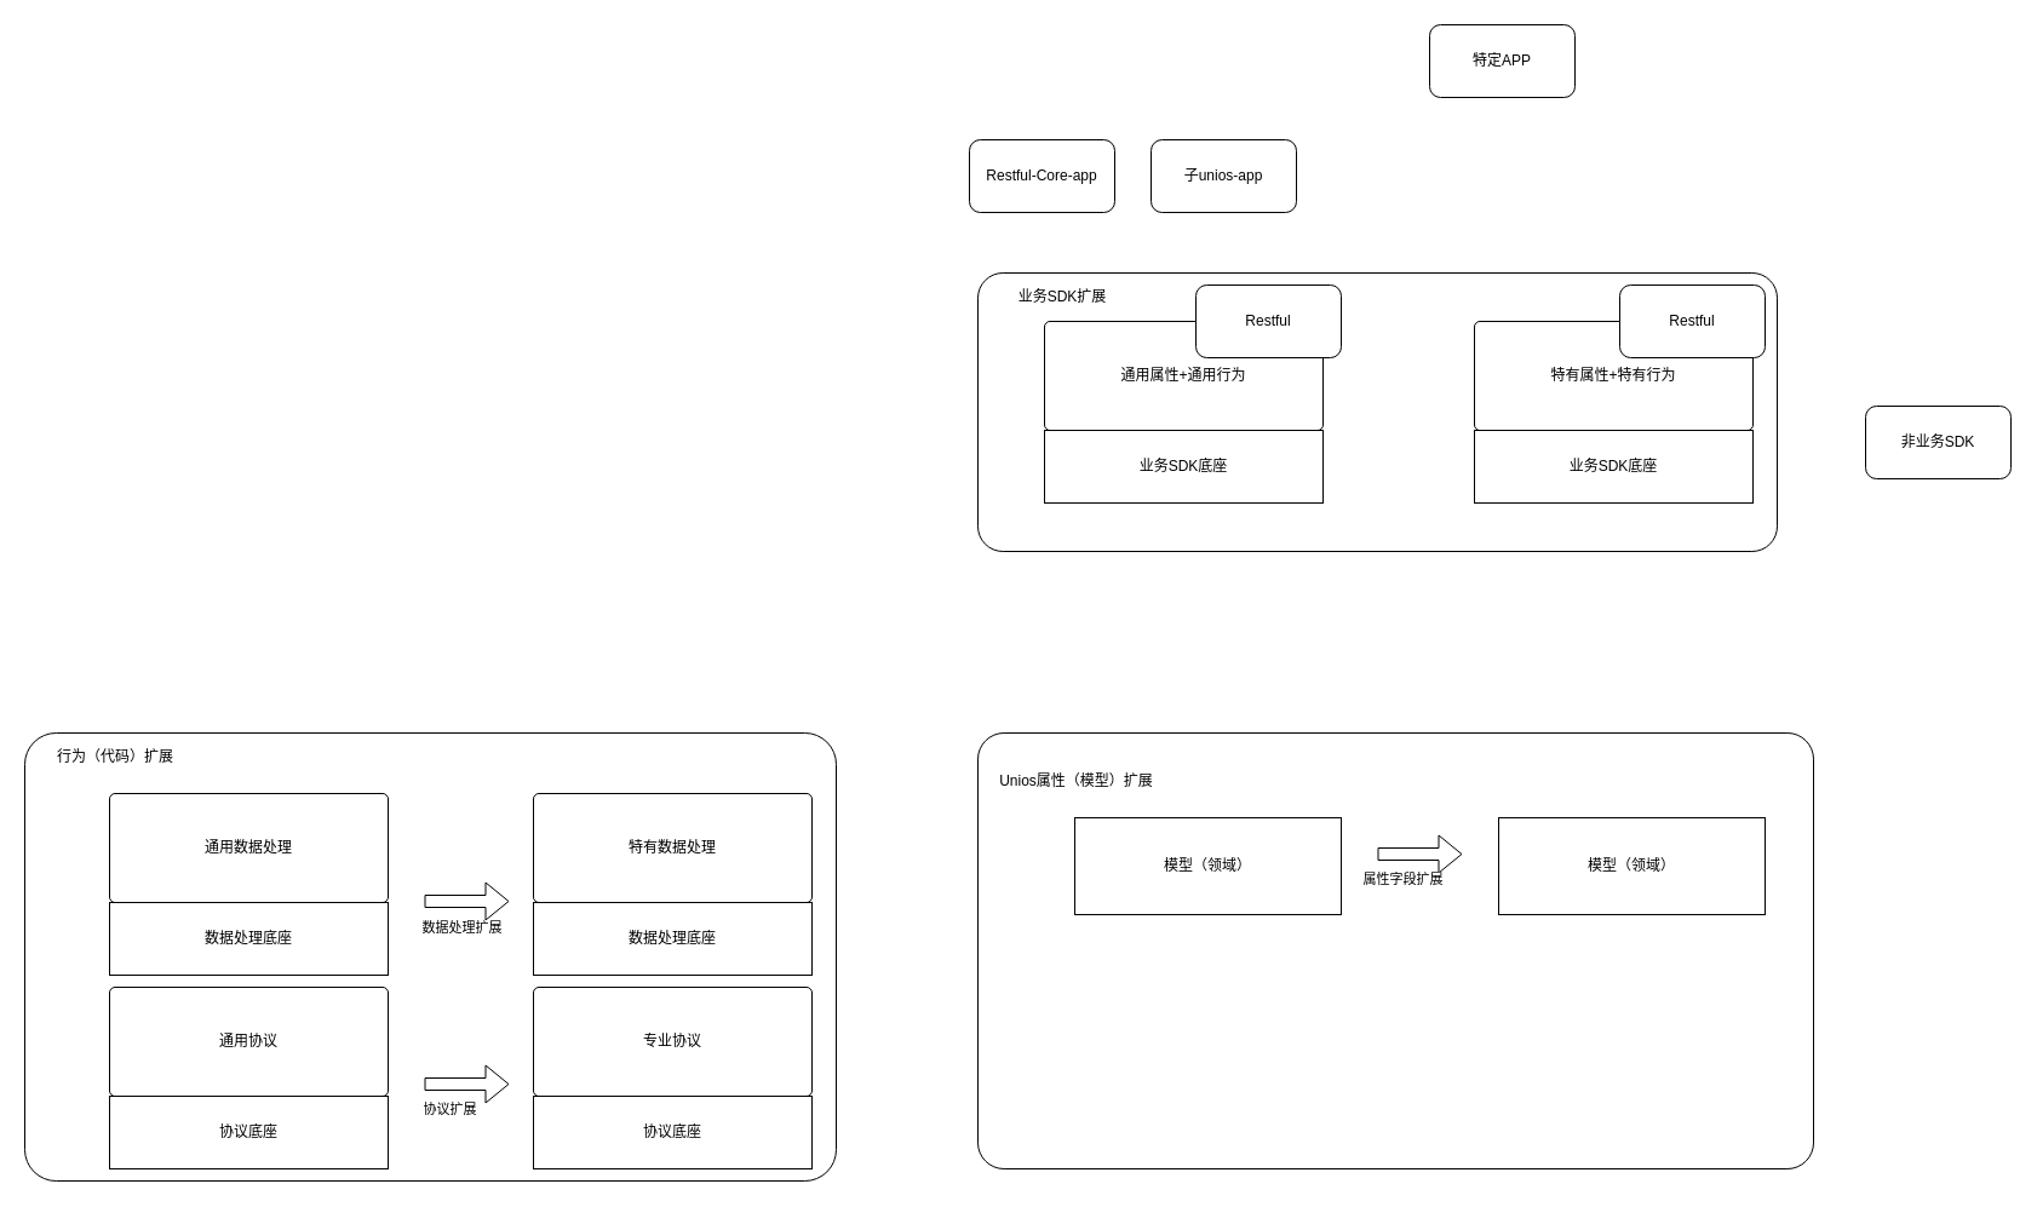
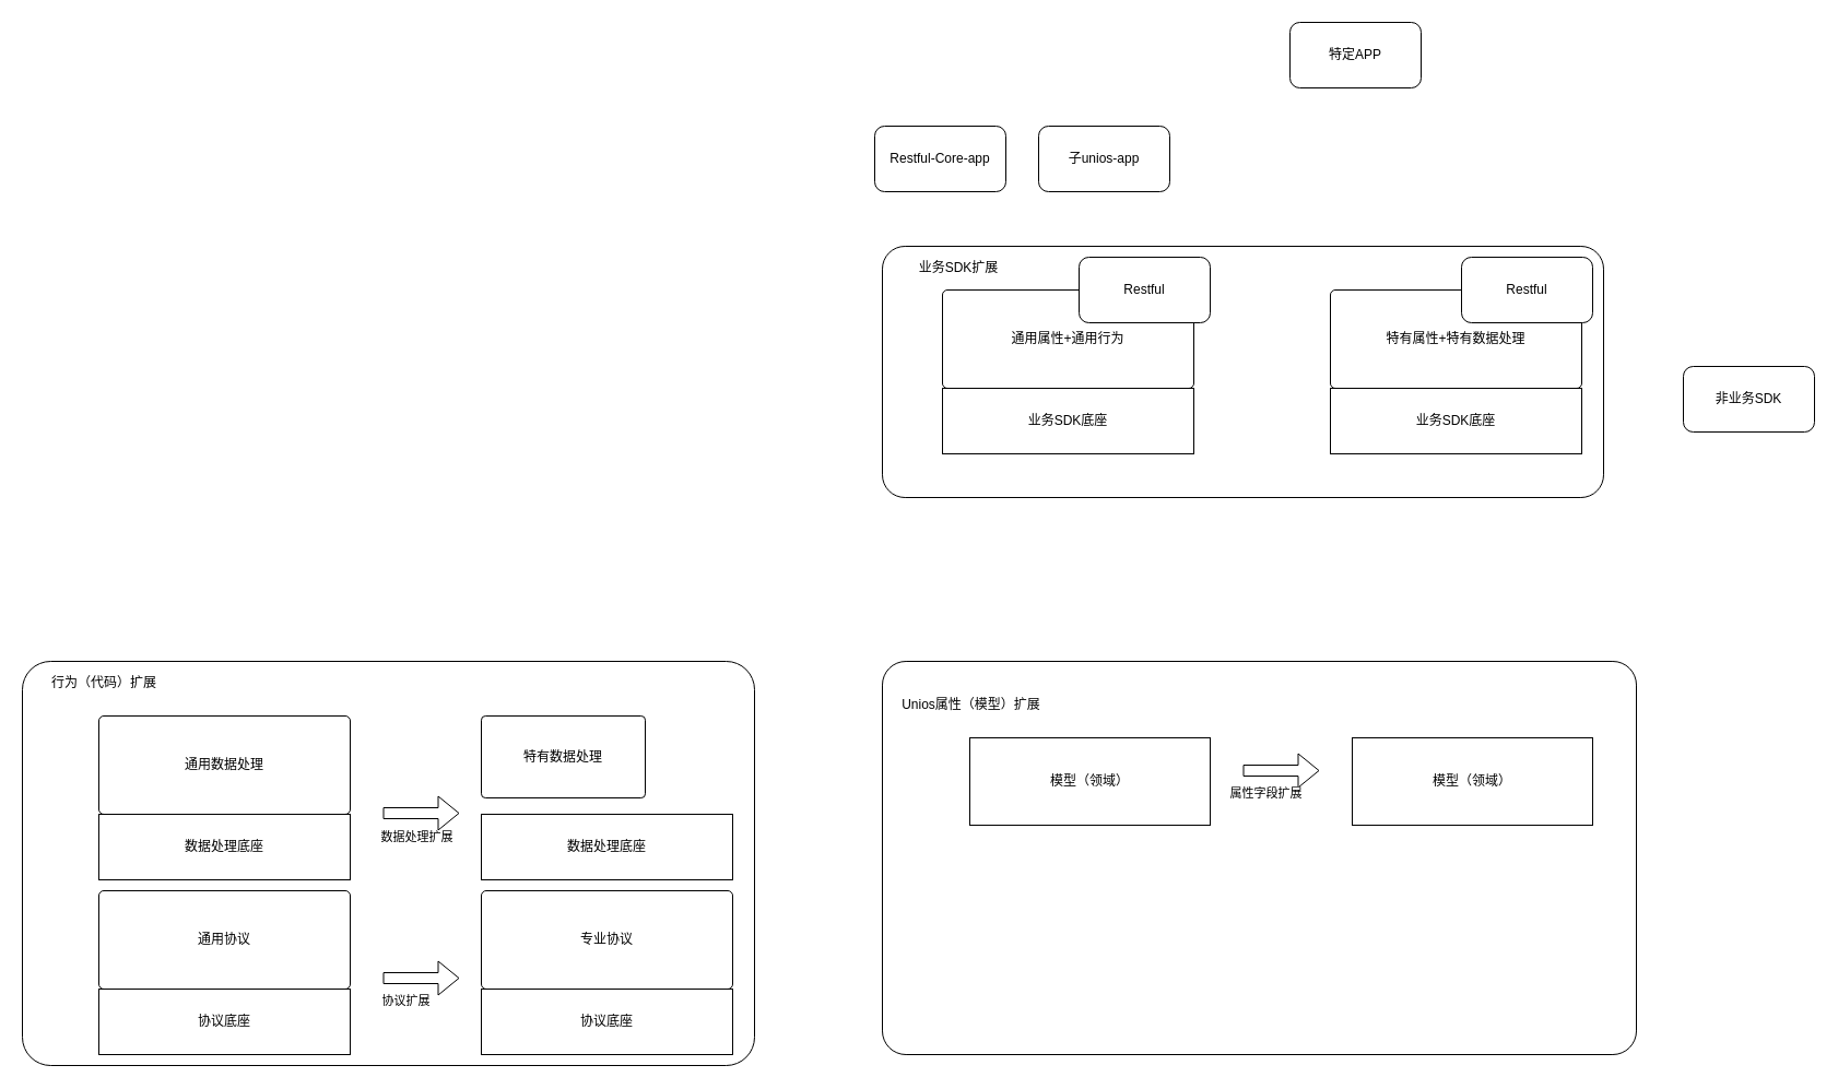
- <mxCell id="26" value="特有属性+特有行为" style="rounded=1;whiteSpace=wrap;html=1;arcSize=5;" vertex="1" parent="1"><mxGeometry x="1217" y="265" width="230" height="90" as="geometry" /></mxCell>
+ <mxCell id="26" value="特有属性+特有数据处理" style="rounded=1;whiteSpace=wrap;html=1;arcSize=5;" vertex="1" parent="1"><mxGeometry x="1217" y="265" width="230" height="90" as="geometry" /></mxCell>
- <mxCell id="11" value="特有数据处理" style="rounded=1;whiteSpace=wrap;html=1;arcSize=5;" parent="1" vertex="1"><mxGeometry x="440" y="655" width="230" height="90" as="geometry" /></mxCell>
+ <mxCell id="11" value="特有数据处理" style="rounded=1;whiteSpace=wrap;html=1;arcSize=5;" parent="1" vertex="1"><mxGeometry x="440" y="655" width="150" height="75" as="geometry" /></mxCell>
